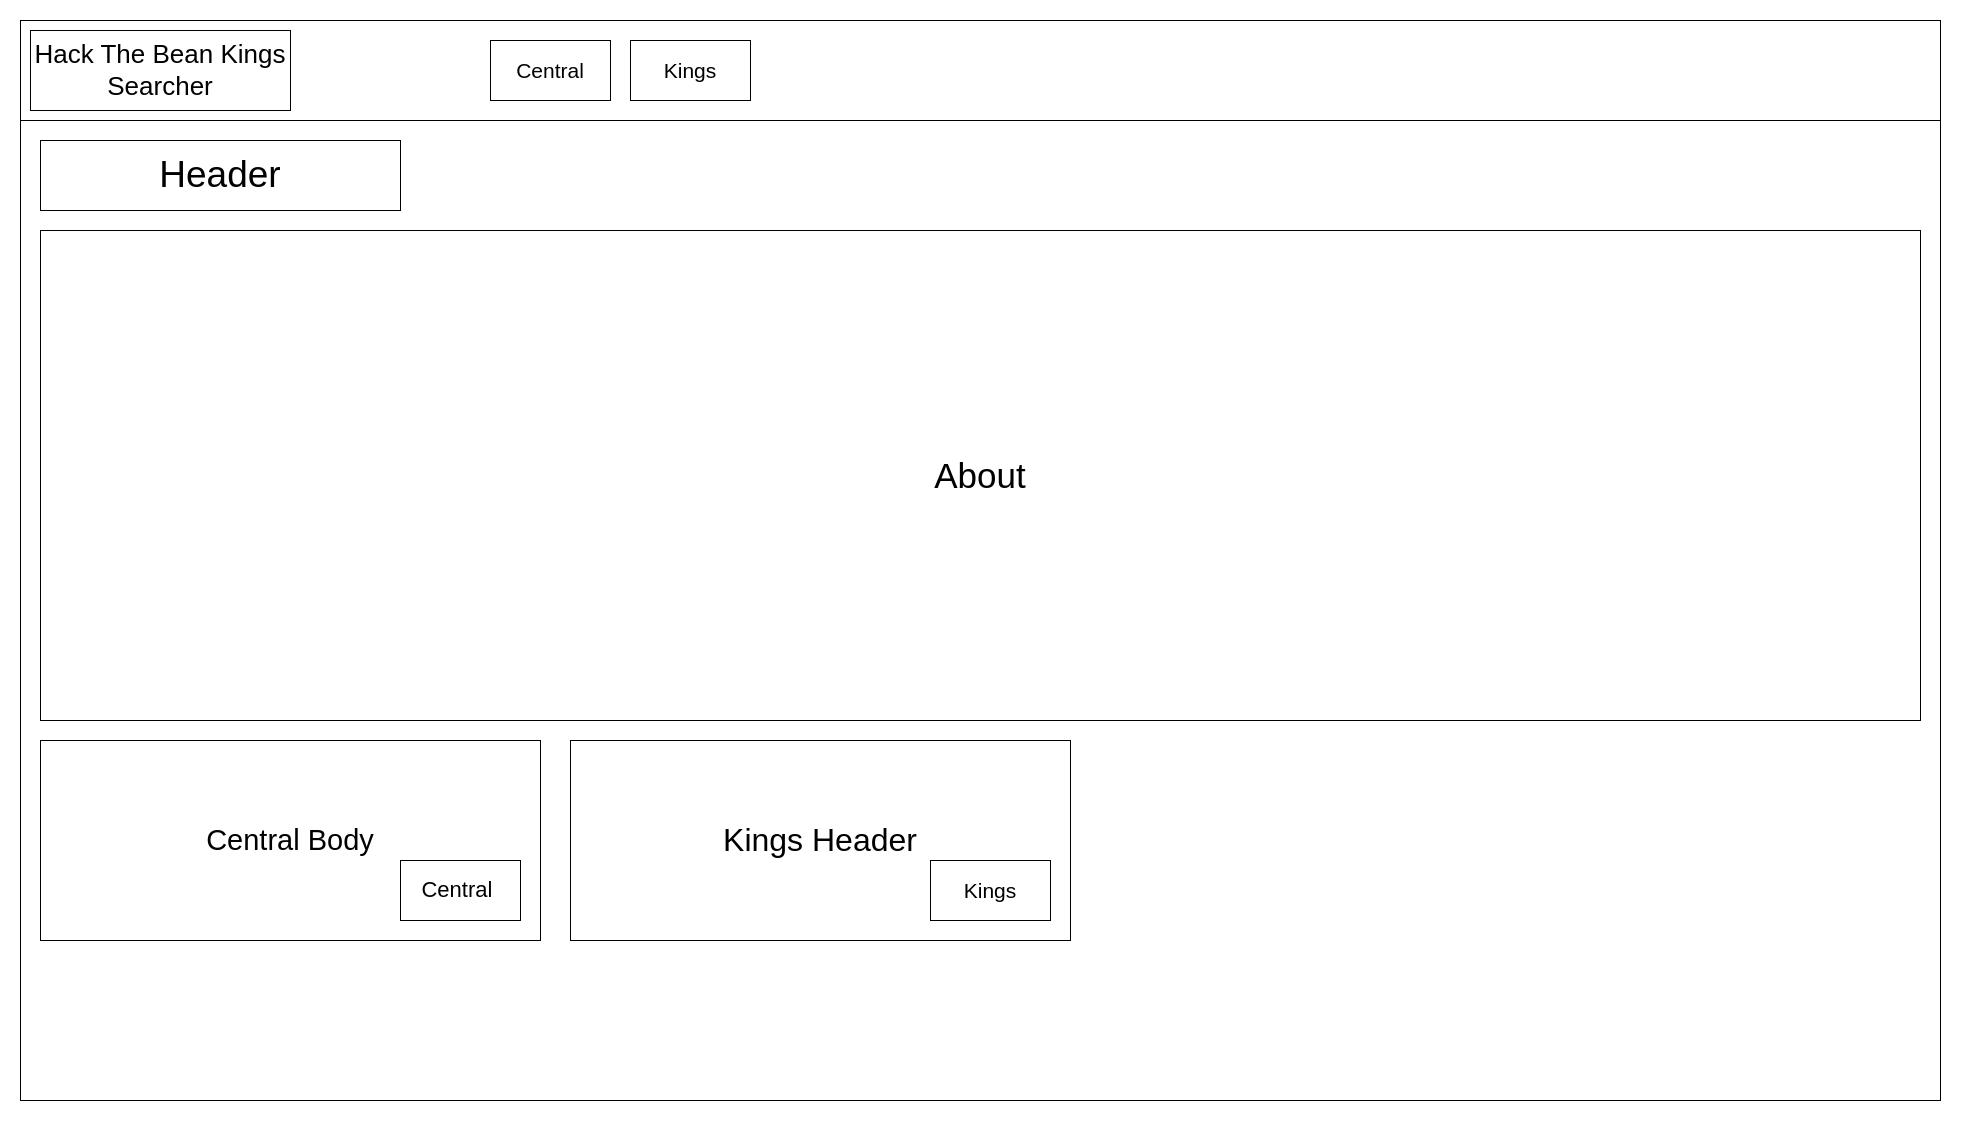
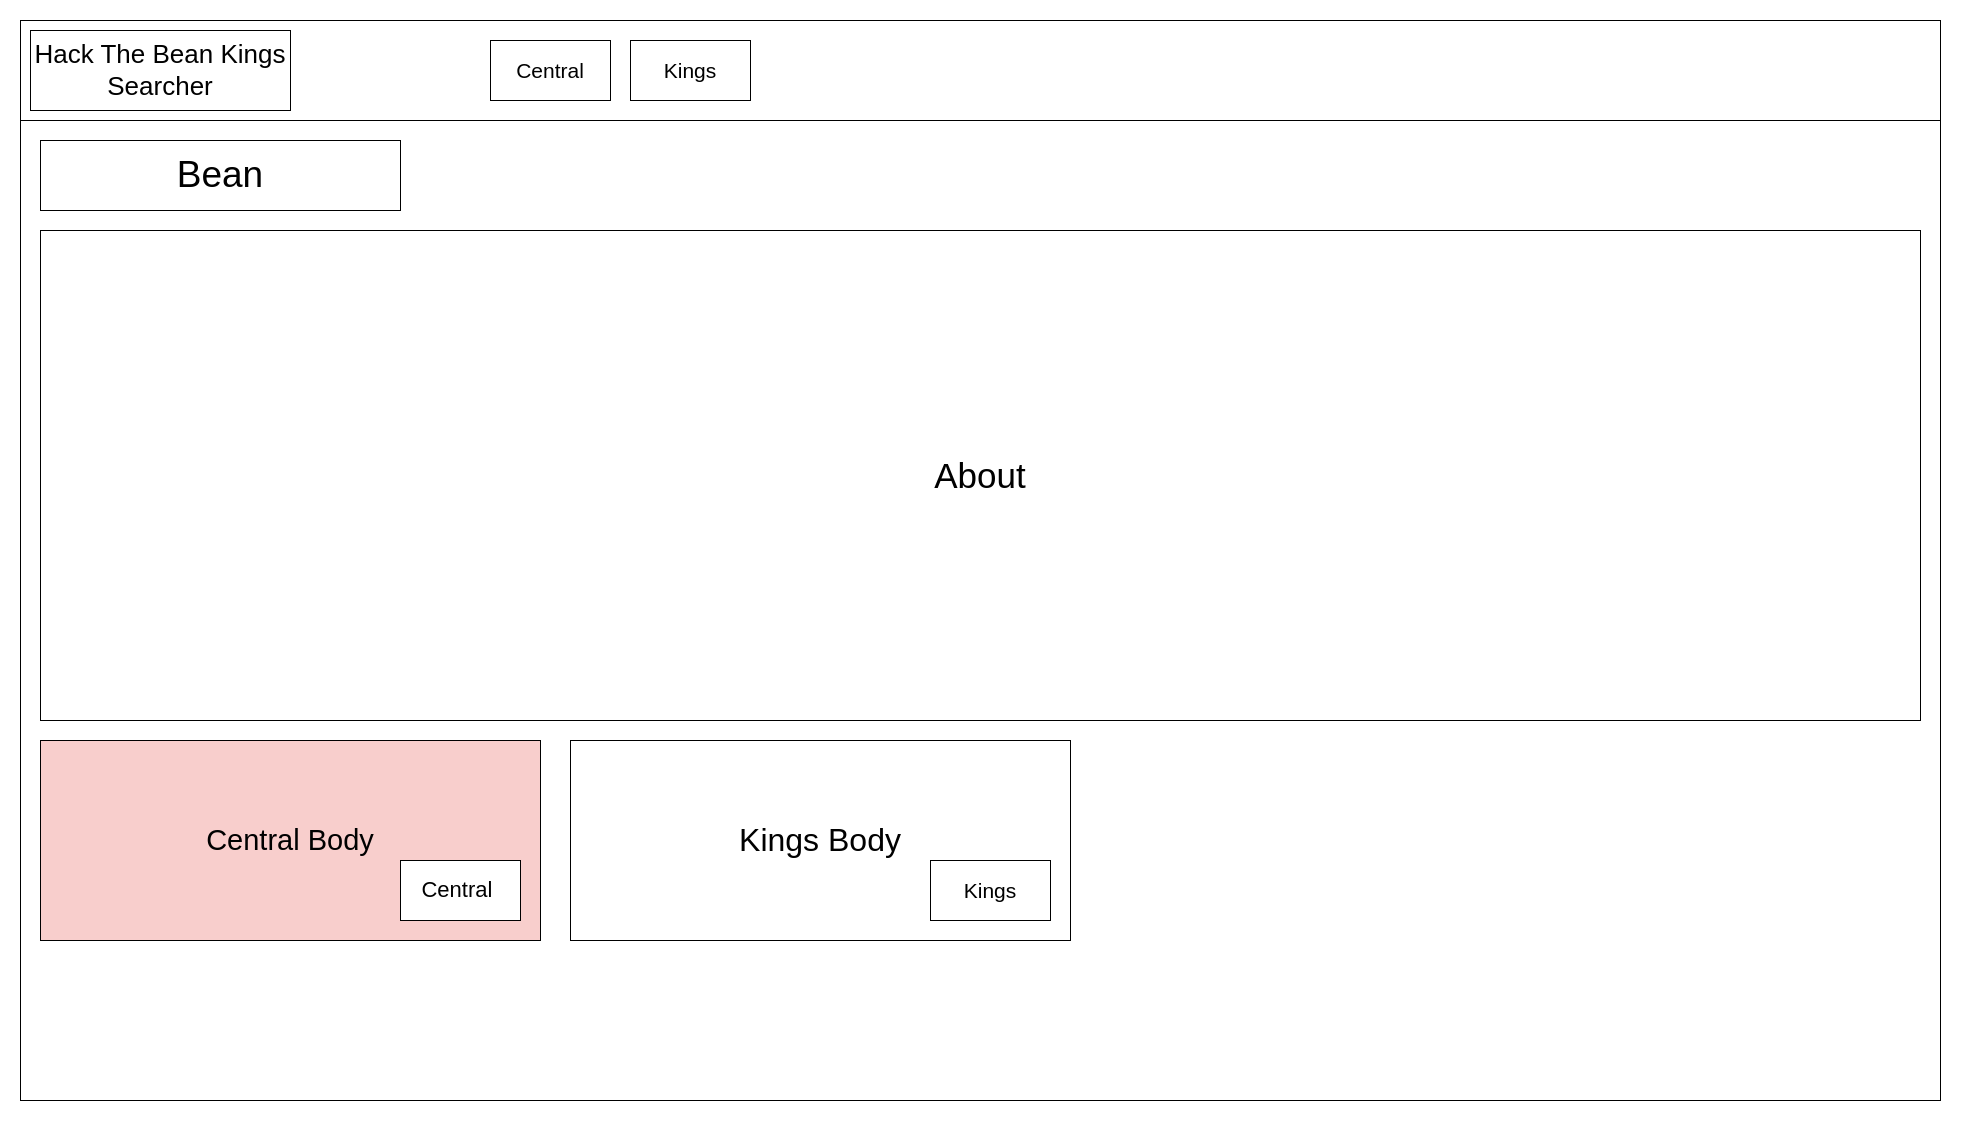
- <mxCell id="7" value="&lt;font style=&quot;font-size: 37px;&quot;&gt;Header&lt;/font&gt;" style="rounded=0;whiteSpace=wrap;html=1;" vertex="1" parent="1"><mxGeometry x="40" y="140" width="360" height="70" as="geometry" /></mxCell>
+ <mxCell id="7" value="&lt;font style=&quot;font-size: 37px;&quot;&gt;Bean&lt;/font&gt;" style="rounded=0;whiteSpace=wrap;html=1;" vertex="1" parent="1"><mxGeometry x="40" y="140" width="360" height="70" as="geometry" /></mxCell>
- <mxCell id="9" value="&lt;font style=&quot;font-size: 29px;&quot;&gt;Central Body&lt;/font&gt;" style="rounded=0;whiteSpace=wrap;html=1;" vertex="1" parent="1"><mxGeometry x="40" y="740" width="500" height="200" as="geometry" /></mxCell>
+ <mxCell id="9" value="&lt;font style=&quot;font-size: 29px;&quot;&gt;Central Body&lt;/font&gt;" style="rounded=0;whiteSpace=wrap;html=1;fillColor=#f8cecc;" vertex="1" parent="1"><mxGeometry x="40" y="740" width="500" height="200" as="geometry" /></mxCell>
- <mxCell id="11" value="&lt;font style=&quot;font-size: 32px;&quot;&gt;Kings Header&lt;/font&gt;" style="rounded=0;whiteSpace=wrap;html=1;" vertex="1" parent="1"><mxGeometry x="570" y="740" width="500" height="200" as="geometry" /></mxCell>
+ <mxCell id="11" value="&lt;font style=&quot;font-size: 32px;&quot;&gt;Kings Body&lt;/font&gt;" style="rounded=0;whiteSpace=wrap;html=1;" vertex="1" parent="1"><mxGeometry x="570" y="740" width="500" height="200" as="geometry" /></mxCell>
